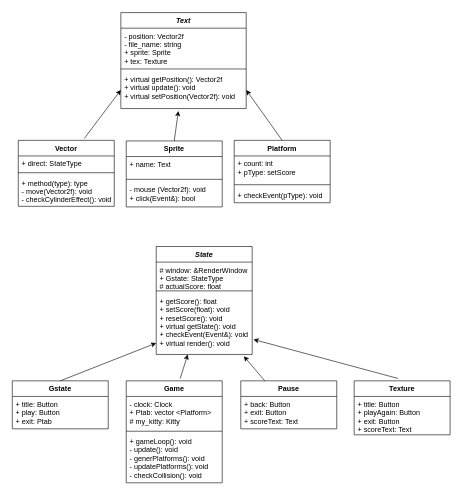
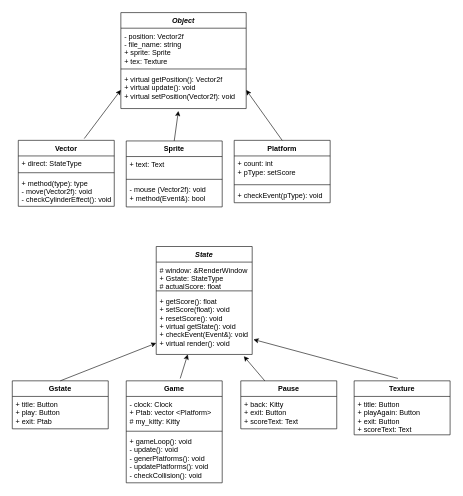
- <mxCell id="2" value="Text" style="swimlane;fontStyle=3;align=center;verticalAlign=top;childLayout=stackLayout;horizontal=1;startSize=26;horizontalStack=0;resizeParent=1;resizeParentMax=0;resizeLast=0;collapsible=1;marginBottom=0;" vertex="1" parent="1"><mxGeometry x="201" y="20" width="209" height="160" as="geometry" /></mxCell>
+ <mxCell id="2" value="Object" style="swimlane;fontStyle=3;align=center;verticalAlign=top;childLayout=stackLayout;horizontal=1;startSize=26;horizontalStack=0;resizeParent=1;resizeParentMax=0;resizeLast=0;collapsible=1;marginBottom=0;" vertex="1" parent="1"><mxGeometry x="201" y="20" width="209" height="160" as="geometry" /></mxCell>
- <mxCell id="31" value="+ name: Text&#10;&#10;" style="text;strokeColor=none;fillColor=none;align=left;verticalAlign=top;spacingLeft=4;spacingRight=4;overflow=hidden;rotatable=0;points=[[0,0.5],[1,0.5]];portConstraint=eastwest;" vertex="1" parent="30"><mxGeometry y="26" width="160" height="34" as="geometry" /></mxCell>
+ <mxCell id="31" value="+ text: Text&#10;&#10;" style="text;strokeColor=none;fillColor=none;align=left;verticalAlign=top;spacingLeft=4;spacingRight=4;overflow=hidden;rotatable=0;points=[[0,0.5],[1,0.5]];portConstraint=eastwest;" vertex="1" parent="30"><mxGeometry y="26" width="160" height="34" as="geometry" /></mxCell>
- <mxCell id="33" value="- mouse (Vector2f): void&#10;+ click(Event&amp;): bool&#10;" style="text;strokeColor=none;fillColor=none;align=left;verticalAlign=top;spacingLeft=4;spacingRight=4;overflow=hidden;rotatable=0;points=[[0,0.5],[1,0.5]];portConstraint=eastwest;" vertex="1" parent="30"><mxGeometry y="68" width="160" height="42" as="geometry" /></mxCell>
+ <mxCell id="33" value="- mouse (Vector2f): void&#10;+ method(Event&amp;): bool&#10;" style="text;strokeColor=none;fillColor=none;align=left;verticalAlign=top;spacingLeft=4;spacingRight=4;overflow=hidden;rotatable=0;points=[[0,0.5],[1,0.5]];portConstraint=eastwest;" vertex="1" parent="30"><mxGeometry y="68" width="160" height="42" as="geometry" /></mxCell>
- <mxCell id="27" value="+ back: Button&#10;+ exit: Button&#10;+ scoreText: Text" style="text;strokeColor=none;fillColor=none;align=left;verticalAlign=top;spacingLeft=4;spacingRight=4;overflow=hidden;rotatable=0;points=[[0,0.5],[1,0.5]];portConstraint=eastwest;" vertex="1" parent="26"><mxGeometry y="26" width="160" height="54" as="geometry" /></mxCell>
+ <mxCell id="27" value="+ back: Kitty&#10;+ exit: Button&#10;+ scoreText: Text" style="text;strokeColor=none;fillColor=none;align=left;verticalAlign=top;spacingLeft=4;spacingRight=4;overflow=hidden;rotatable=0;points=[[0,0.5],[1,0.5]];portConstraint=eastwest;" vertex="1" parent="26"><mxGeometry y="26" width="160" height="54" as="geometry" /></mxCell>
